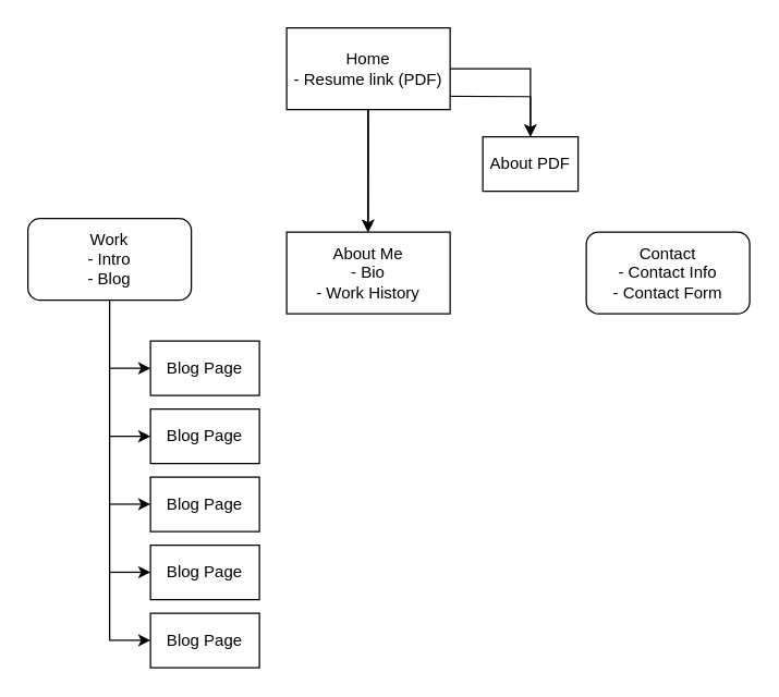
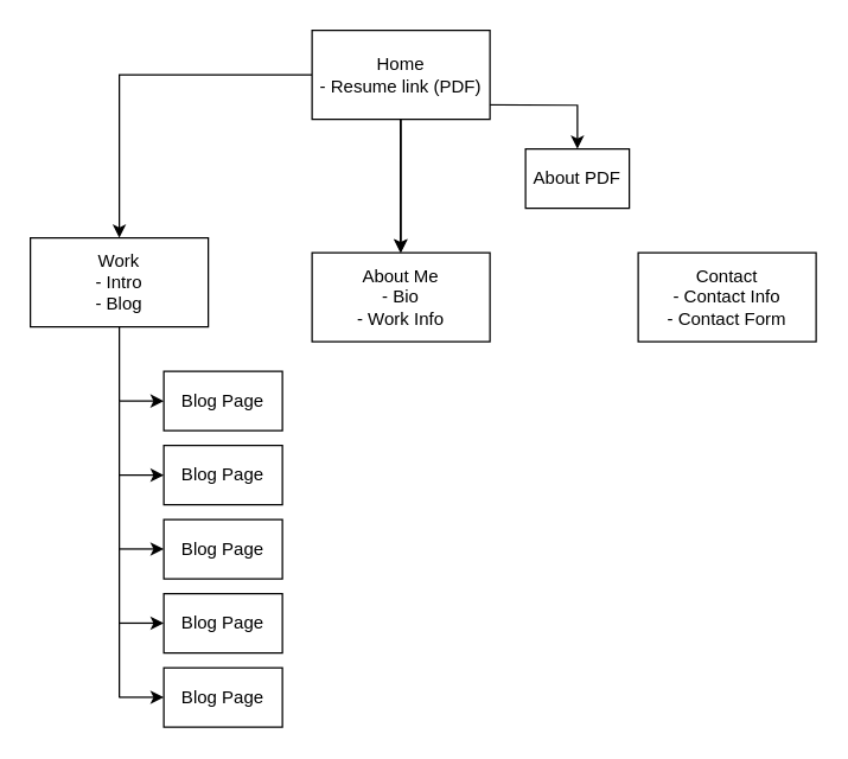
- <mxCell id="3" value="" style="edgeStyle=orthogonalEdgeStyle;rounded=0;orthogonalLoop=1;jettySize=auto;html=1;" parent="1" source="6" target="21" edge="1"><mxGeometry relative="1" as="geometry" /></mxCell>
+ <mxCell id="3" value="" style="edgeStyle=orthogonalEdgeStyle;rounded=0;orthogonalLoop=1;jettySize=auto;html=1;" parent="1" source="6" target="8" edge="1"><mxGeometry relative="1" as="geometry" /></mxCell>
- <mxCell id="8" value="Work&lt;br&gt;- Intro&lt;br&gt;- Blog" style="whiteSpace=wrap;html=1;rounded=1;" parent="1" vertex="1"><mxGeometry x="20" y="160" width="120" height="60" as="geometry" /></mxCell>
+ <mxCell id="8" value="Work&lt;br&gt;- Intro&lt;br&gt;- Blog" style="rounded=0;whiteSpace=wrap;html=1;" parent="1" vertex="1"><mxGeometry x="20" y="160" width="120" height="60" as="geometry" /></mxCell>
- <mxCell id="9" value="About Me&lt;br&gt;- Bio&lt;br&gt;- Work History" style="rounded=0;whiteSpace=wrap;html=1;" parent="1" vertex="1"><mxGeometry x="210" y="170" width="120" height="60" as="geometry" /></mxCell>
+ <mxCell id="9" value="About Me&lt;br&gt;- Bio&lt;br&gt;- Work Info" style="rounded=0;whiteSpace=wrap;html=1;" parent="1" vertex="1"><mxGeometry x="210" y="170" width="120" height="60" as="geometry" /></mxCell>
- <mxCell id="10" value="Contact&lt;br&gt;- Contact Info&lt;br&gt;- Contact Form" style="whiteSpace=wrap;html=1;rounded=1;" parent="1" vertex="1"><mxGeometry x="430" y="170" width="120" height="60" as="geometry" /></mxCell>
+ <mxCell id="10" value="Contact&lt;br&gt;- Contact Info&lt;br&gt;- Contact Form" style="rounded=0;whiteSpace=wrap;html=1;" parent="1" vertex="1"><mxGeometry x="430" y="170" width="120" height="60" as="geometry" /></mxCell>
